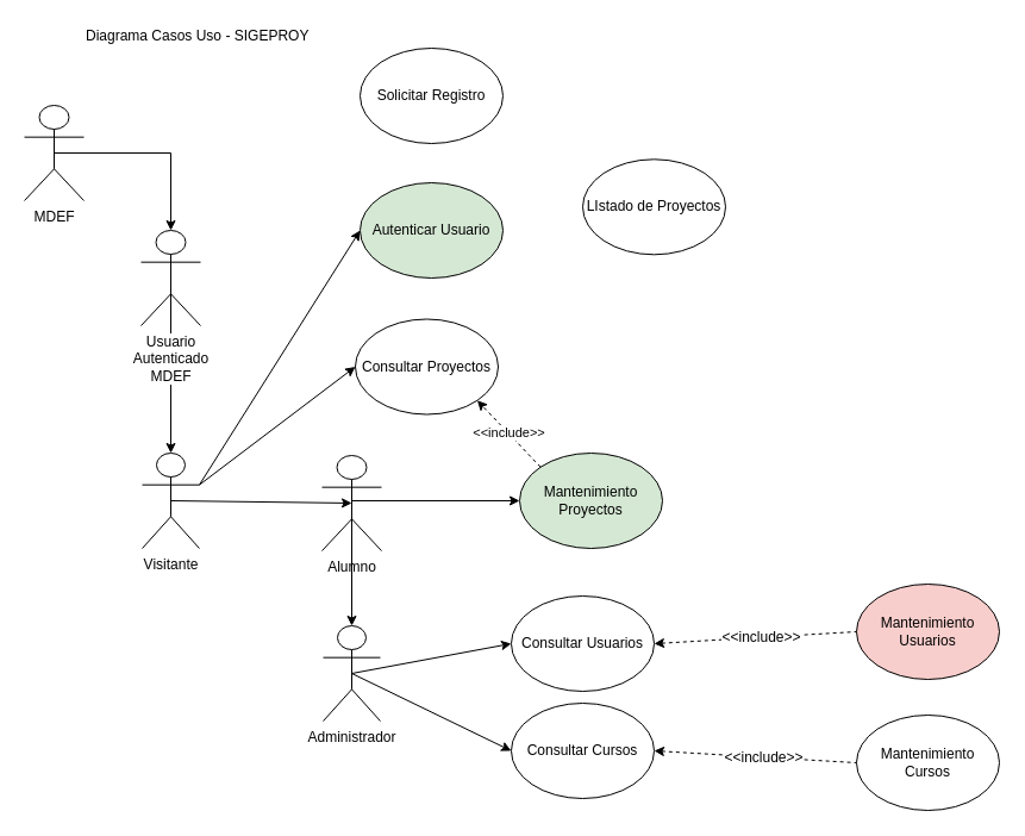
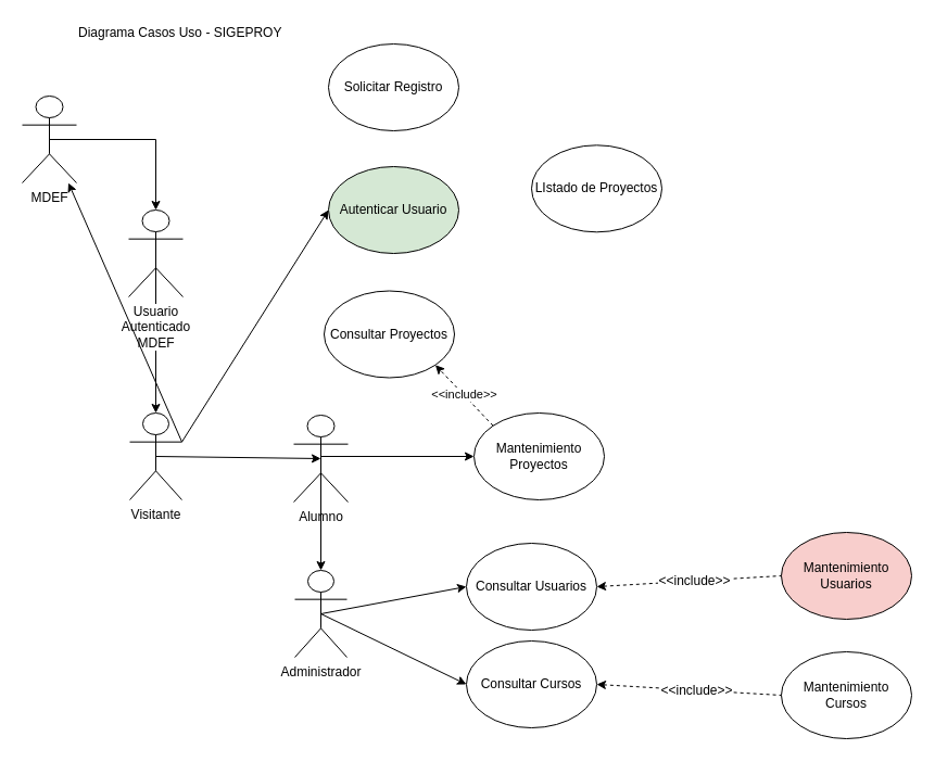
- <mxCell id="16" value="" style="endArrow=classic;html=1;exitX=1;exitY=0.333;exitDx=0;exitDy=0;exitPerimeter=0;entryX=0;entryY=0.5;entryDx=0;entryDy=0;" parent="1" edge="1" target="17" source="25"><mxGeometry width="50" height="50" relative="1" as="geometry"><mxPoint x="260" y="327" as="sourcePoint" /><mxPoint x="438" y="326.5" as="targetPoint" /></mxGeometry></mxCell>
+ <mxCell id="16" value="" style="endArrow=classic;html=1;exitX=1;exitY=0.333;exitDx=0;exitDy=0;exitPerimeter=0;" parent="1" edge="1" target="15" source="25"><mxGeometry width="50" height="50" relative="1" as="geometry"><mxPoint x="260" y="327" as="sourcePoint" /><mxPoint x="438" y="326.5" as="targetPoint" /></mxGeometry></mxCell>
- <mxCell id="18" value="Mantenimiento Proyectos" style="ellipse;whiteSpace=wrap;html=1;fillColor=#d5e8d4;" parent="1" vertex="1"><mxGeometry x="436" y="380" width="120" height="80" as="geometry" /></mxCell>
+ <mxCell id="18" value="Mantenimiento Proyectos" style="ellipse;whiteSpace=wrap;html=1;" parent="1" vertex="1"><mxGeometry x="436" y="380" width="120" height="80" as="geometry" /></mxCell>
